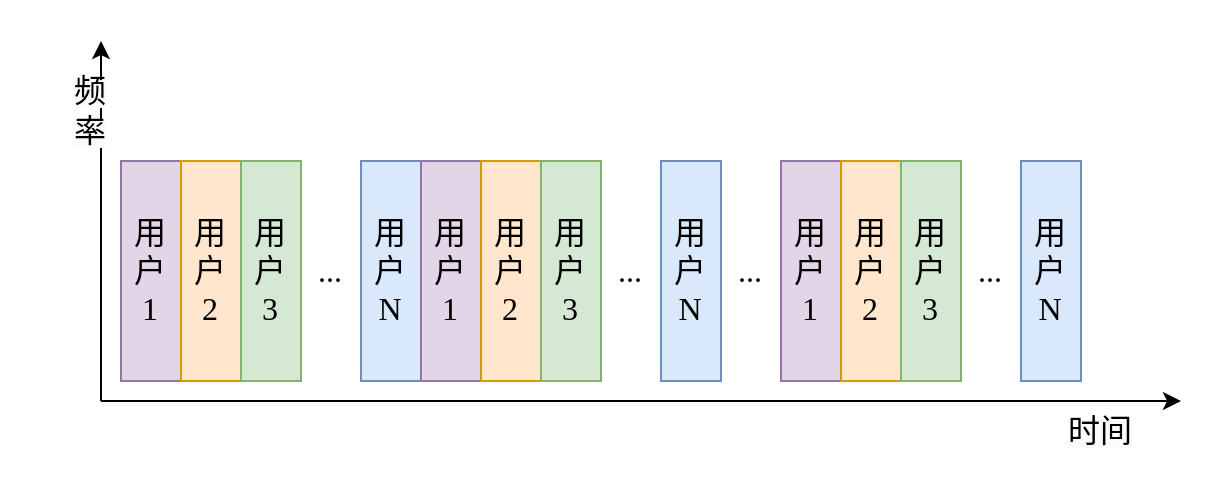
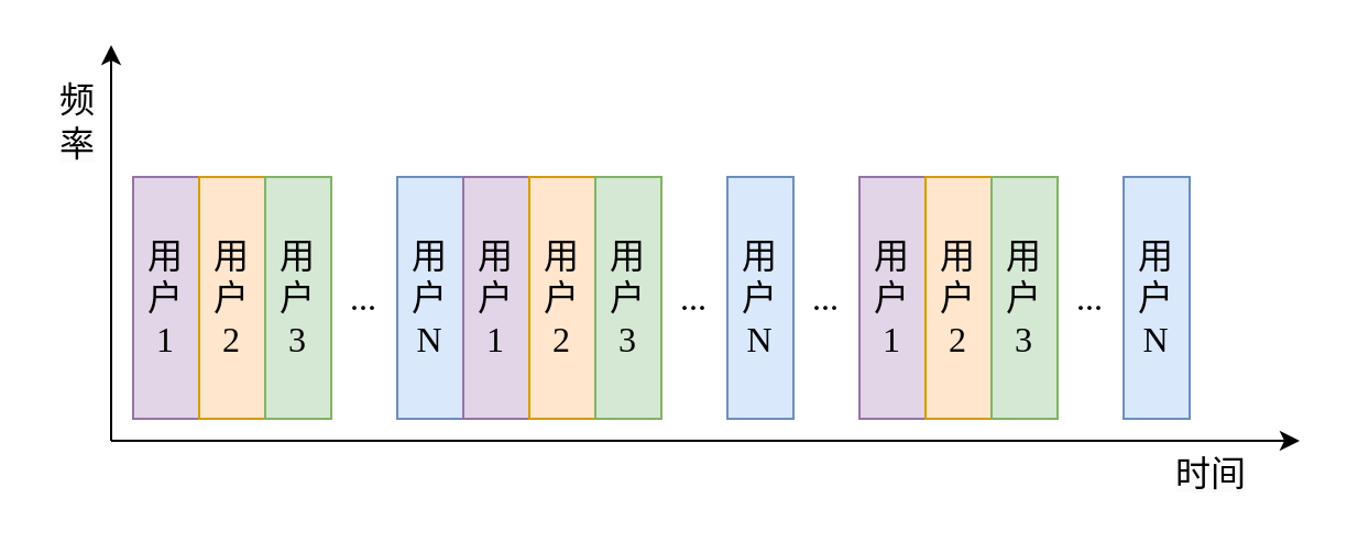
- <mxCell id="15" value="&lt;font style=&quot;&quot;&gt;&lt;span style=&quot;color: rgb(0, 0, 0); background-color: rgb(251, 251, 251); float: none; display: inline !important;&quot;&gt;&lt;font style=&quot;&quot;&gt;&lt;font style=&quot;vertical-align: inherit;&quot;&gt;&lt;font style=&quot;vertical-align: inherit; font-size: 16px;&quot;&gt;频率&lt;/font&gt;&lt;/font&gt;&lt;/font&gt;&lt;/span&gt;&lt;/font&gt;" style="text;html=1;align=center;verticalAlign=middle;whiteSpace=wrap;rounded=0;fontFamily=宋体;" parent="1" vertex="1"><mxGeometry x="30" y="40" width="30" height="30" as="geometry" /></mxCell>
+ <mxCell id="15" value="&lt;font style=&quot;&quot;&gt;&lt;span style=&quot;color: rgb(0, 0, 0); background-color: rgb(251, 251, 251); float: none; display: inline !important;&quot;&gt;&lt;font style=&quot;&quot;&gt;&lt;font style=&quot;vertical-align: inherit;&quot;&gt;&lt;font style=&quot;vertical-align: inherit; font-size: 16px;&quot;&gt;频率&lt;/font&gt;&lt;/font&gt;&lt;/font&gt;&lt;/span&gt;&lt;/font&gt;" style="text;html=1;align=center;verticalAlign=middle;whiteSpace=wrap;rounded=0;fontFamily=宋体;" parent="1" vertex="1"><mxGeometry y="40" width="30" height="30" as="geometry" x="20" /></mxCell>
